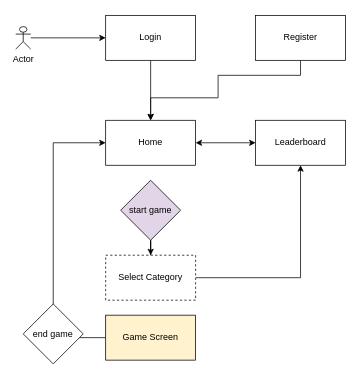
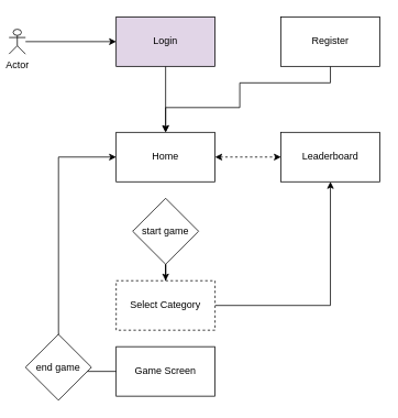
- <mxCell id="19" value="Actor" style="shape=umlActor;verticalLabelPosition=bottom;verticalAlign=top;html=1;outlineConnect=0;" vertex="1" parent="1"><mxGeometry x="20" y="35" width="20" height="30" as="geometry" /></mxCell>
+ <mxCell id="19" value="Actor" style="shape=umlActor;verticalLabelPosition=bottom;verticalAlign=top;html=1;outlineConnect=0;" vertex="1" parent="1"><mxGeometry x="10" y="35" width="20" height="30" as="geometry" /></mxCell>
- <mxCell id="3" value="Login" style="rounded=0;whiteSpace=wrap;html=1;" vertex="1" parent="1"><mxGeometry x="140" y="20" width="120" height="60" as="geometry" /></mxCell>
+ <mxCell id="3" value="Login" style="rounded=0;whiteSpace=wrap;html=1;fillColor=#e1d5e7;" vertex="1" parent="1"><mxGeometry x="140" y="20" width="120" height="60" as="geometry" /></mxCell>
- <mxCell id="4" value="" style="edgeStyle=orthogonalEdgeStyle;rounded=0;orthogonalLoop=1;jettySize=auto;html=1;startArrow=classic;startFill=1;" edge="1" parent="1" source="5" target="6"><mxGeometry relative="1" as="geometry" /></mxCell>
+ <mxCell id="4" value="" style="edgeStyle=orthogonalEdgeStyle;rounded=0;orthogonalLoop=1;jettySize=auto;html=1;startArrow=classic;startFill=1;dashed=1;" edge="1" parent="1" source="5" target="6"><mxGeometry relative="1" as="geometry" /></mxCell>
- <mxCell id="8" value="start game" style="rhombus;whiteSpace=wrap;html=1;rounded=0;fillColor=#e1d5e7;" vertex="1" parent="1"><mxGeometry x="160" y="240" width="80" height="80" as="geometry" /></mxCell>
+ <mxCell id="8" value="start game" style="rhombus;whiteSpace=wrap;html=1;rounded=0;" vertex="1" parent="1"><mxGeometry x="160" y="240" width="80" height="80" as="geometry" /></mxCell>
- <mxCell id="11" value="Game Screen" style="whiteSpace=wrap;html=1;rounded=0;fillColor=#fff2cc;" vertex="1" parent="1"><mxGeometry x="140" y="420" width="120" height="60" as="geometry" /></mxCell>
+ <mxCell id="11" value="Game Screen" style="whiteSpace=wrap;html=1;rounded=0;" vertex="1" parent="1"><mxGeometry x="140" y="420" width="120" height="60" as="geometry" /></mxCell>
